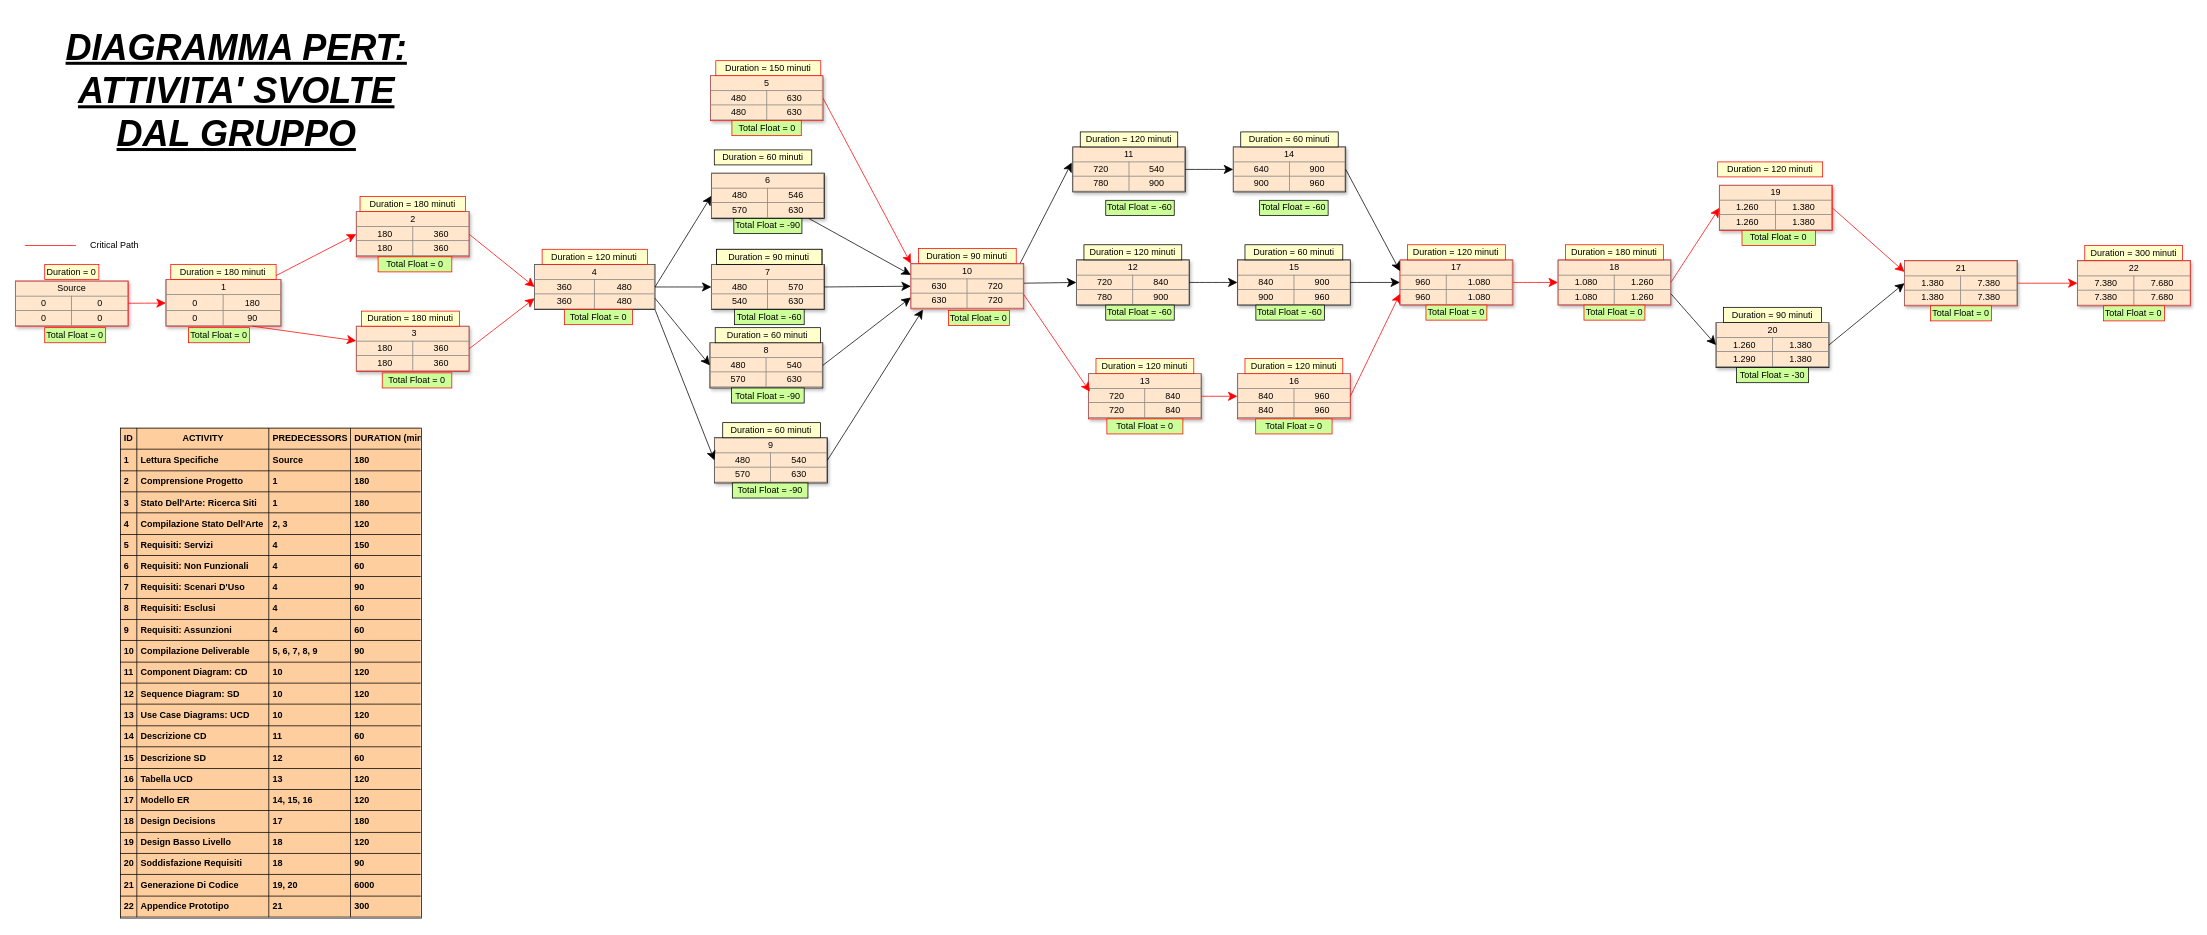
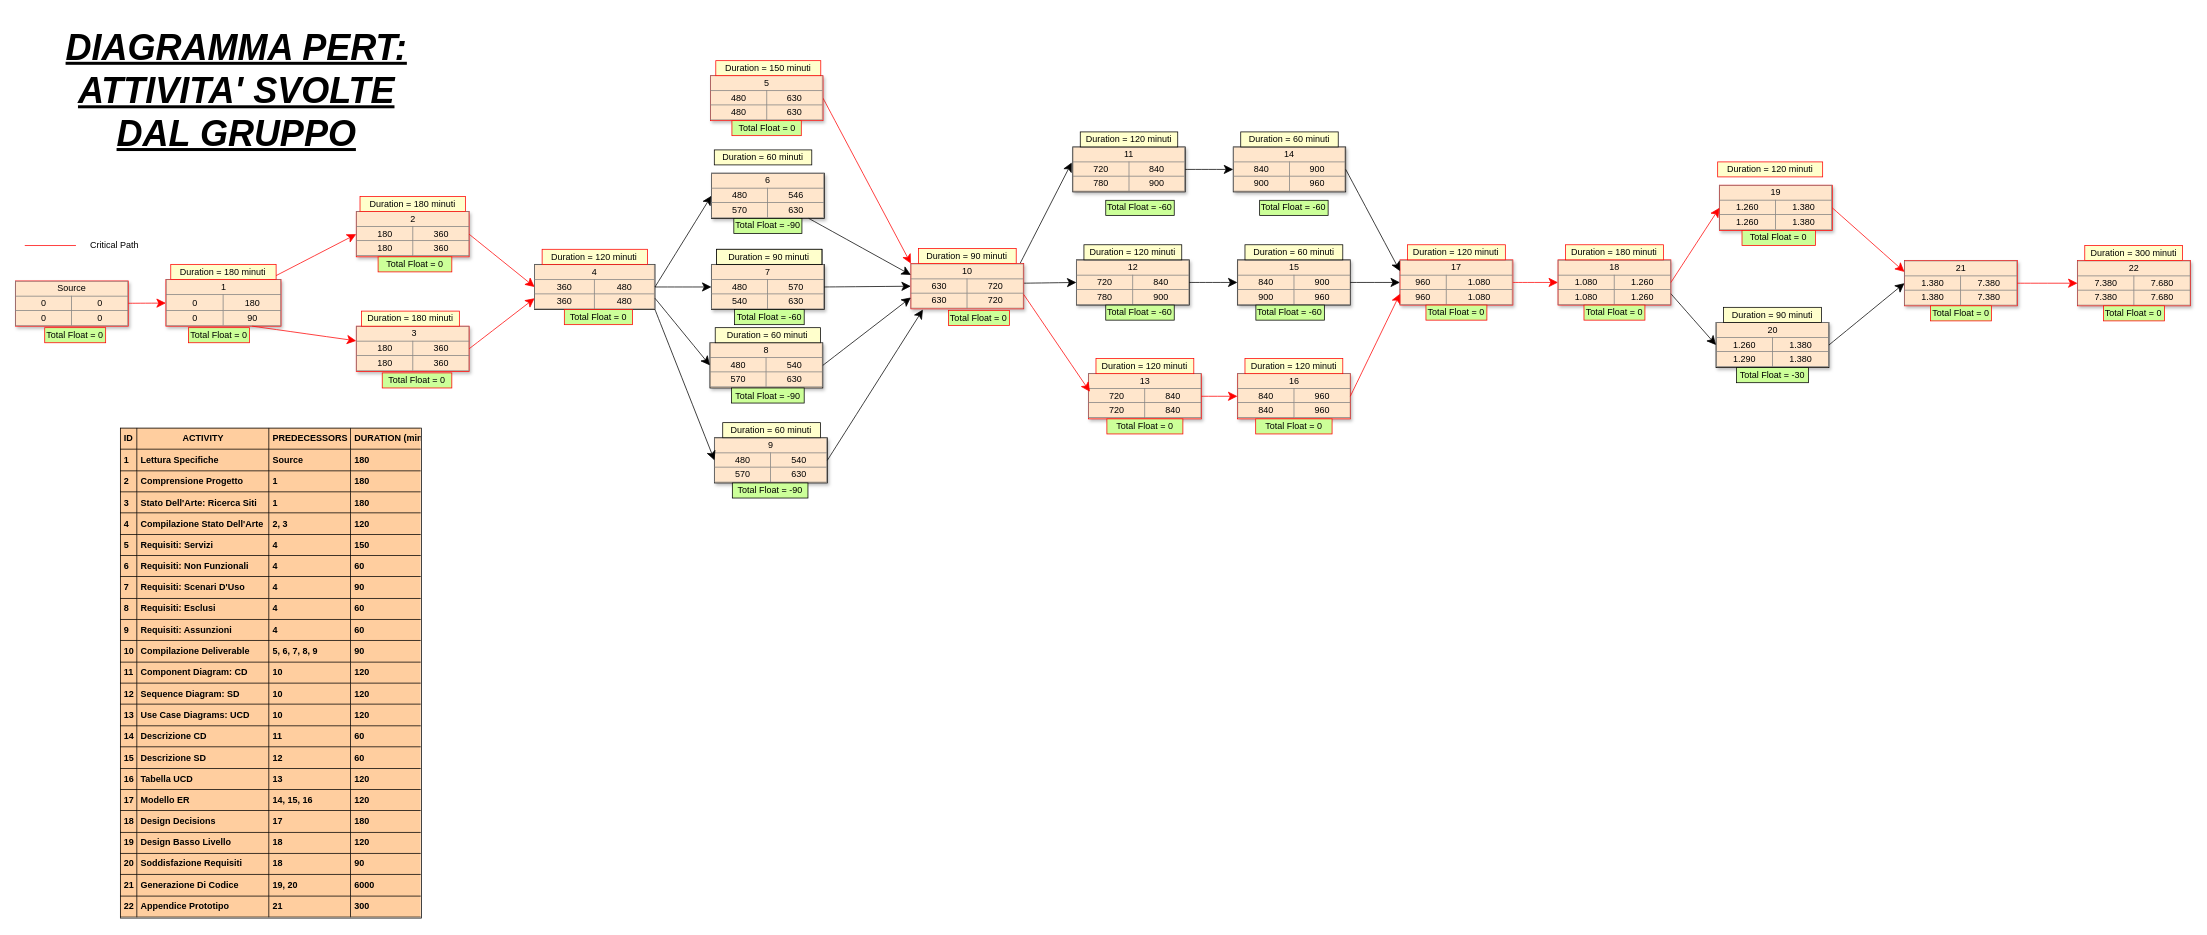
- <mxCell id="5" value="&lt;table border=&quot;1&quot; width=&quot;100%&quot; style=&quot;width: 100% ; height: 100% ; border-collapse: collapse&quot;&gt;&lt;tbody&gt;&lt;tr&gt;&lt;td colspan=&quot;2&quot; align=&quot;center&quot;&gt;11&lt;/td&gt;&lt;/tr&gt;&lt;tr&gt;&lt;td align=&quot;center&quot;&gt;720&lt;/td&gt;&lt;td align=&quot;center&quot;&gt;540&lt;/td&gt;&lt;/tr&gt;&lt;tr&gt;&lt;td align=&quot;center&quot;&gt;780&lt;/td&gt;&lt;td align=&quot;center&quot;&gt;900&lt;/td&gt;&lt;/tr&gt;&lt;/tbody&gt;&lt;/table&gt;" style="text;html=1;strokeColor=#000000;fillColor=#FFE6CC;overflow=fill;rounded=0;shadow=1;fontSize=12;align=center;" parent="1" vertex="1"><mxGeometry x="1430" y="195" width="150" height="60" as="geometry" /></mxCell>
+ <mxCell id="5" value="&lt;table border=&quot;1&quot; width=&quot;100%&quot; style=&quot;width: 100% ; height: 100% ; border-collapse: collapse&quot;&gt;&lt;tbody&gt;&lt;tr&gt;&lt;td colspan=&quot;2&quot; align=&quot;center&quot;&gt;11&lt;/td&gt;&lt;/tr&gt;&lt;tr&gt;&lt;td align=&quot;center&quot;&gt;720&lt;/td&gt;&lt;td align=&quot;center&quot;&gt;840&lt;/td&gt;&lt;/tr&gt;&lt;tr&gt;&lt;td align=&quot;center&quot;&gt;780&lt;/td&gt;&lt;td align=&quot;center&quot;&gt;900&lt;/td&gt;&lt;/tr&gt;&lt;/tbody&gt;&lt;/table&gt;" style="text;html=1;strokeColor=#000000;fillColor=#FFE6CC;overflow=fill;rounded=0;shadow=1;fontSize=12;align=center;" parent="1" vertex="1"><mxGeometry x="1430" y="195" width="150" height="60" as="geometry" /></mxCell>
- <mxCell id="2" value="&lt;table border=&quot;1&quot; width=&quot;100%&quot; style=&quot;width: 100% ; height: 100% ; border-collapse: collapse&quot;&gt;&lt;tbody&gt;&lt;tr&gt;&lt;td colspan=&quot;2&quot; align=&quot;center&quot;&gt;14&lt;/td&gt;&lt;/tr&gt;&lt;tr&gt;&lt;td align=&quot;center&quot;&gt;640&lt;/td&gt;&lt;td align=&quot;center&quot;&gt;900&lt;/td&gt;&lt;/tr&gt;&lt;tr&gt;&lt;td align=&quot;center&quot;&gt;900&lt;/td&gt;&lt;td align=&quot;center&quot;&gt;960&lt;/td&gt;&lt;/tr&gt;&lt;/tbody&gt;&lt;/table&gt;" style="text;html=1;strokeColor=#000000;fillColor=#FFE6CC;overflow=fill;rounded=0;shadow=1;fontSize=12;align=center;" parent="1" vertex="1"><mxGeometry x="1644" y="195" width="150" height="60" as="geometry" /></mxCell>
+ <mxCell id="2" value="&lt;table border=&quot;1&quot; width=&quot;100%&quot; style=&quot;width: 100% ; height: 100% ; border-collapse: collapse&quot;&gt;&lt;tbody&gt;&lt;tr&gt;&lt;td colspan=&quot;2&quot; align=&quot;center&quot;&gt;14&lt;/td&gt;&lt;/tr&gt;&lt;tr&gt;&lt;td align=&quot;center&quot;&gt;840&lt;/td&gt;&lt;td align=&quot;center&quot;&gt;900&lt;/td&gt;&lt;/tr&gt;&lt;tr&gt;&lt;td align=&quot;center&quot;&gt;900&lt;/td&gt;&lt;td align=&quot;center&quot;&gt;960&lt;/td&gt;&lt;/tr&gt;&lt;/tbody&gt;&lt;/table&gt;" style="text;html=1;strokeColor=#000000;fillColor=#FFE6CC;overflow=fill;rounded=0;shadow=1;fontSize=12;align=center;" parent="1" vertex="1"><mxGeometry x="1644" y="195" width="150" height="60" as="geometry" /></mxCell>
- <mxCell id="31" value="Duration = 0" style="text;html=1;strokeColor=#FF0000;fillColor=#FFFFCC;align=center;verticalAlign=middle;whiteSpace=wrap;rounded=0;" parent="1" vertex="1"><mxGeometry x="59.135" y="351.62" width="72.249" height="20.102" as="geometry" /></mxCell>
